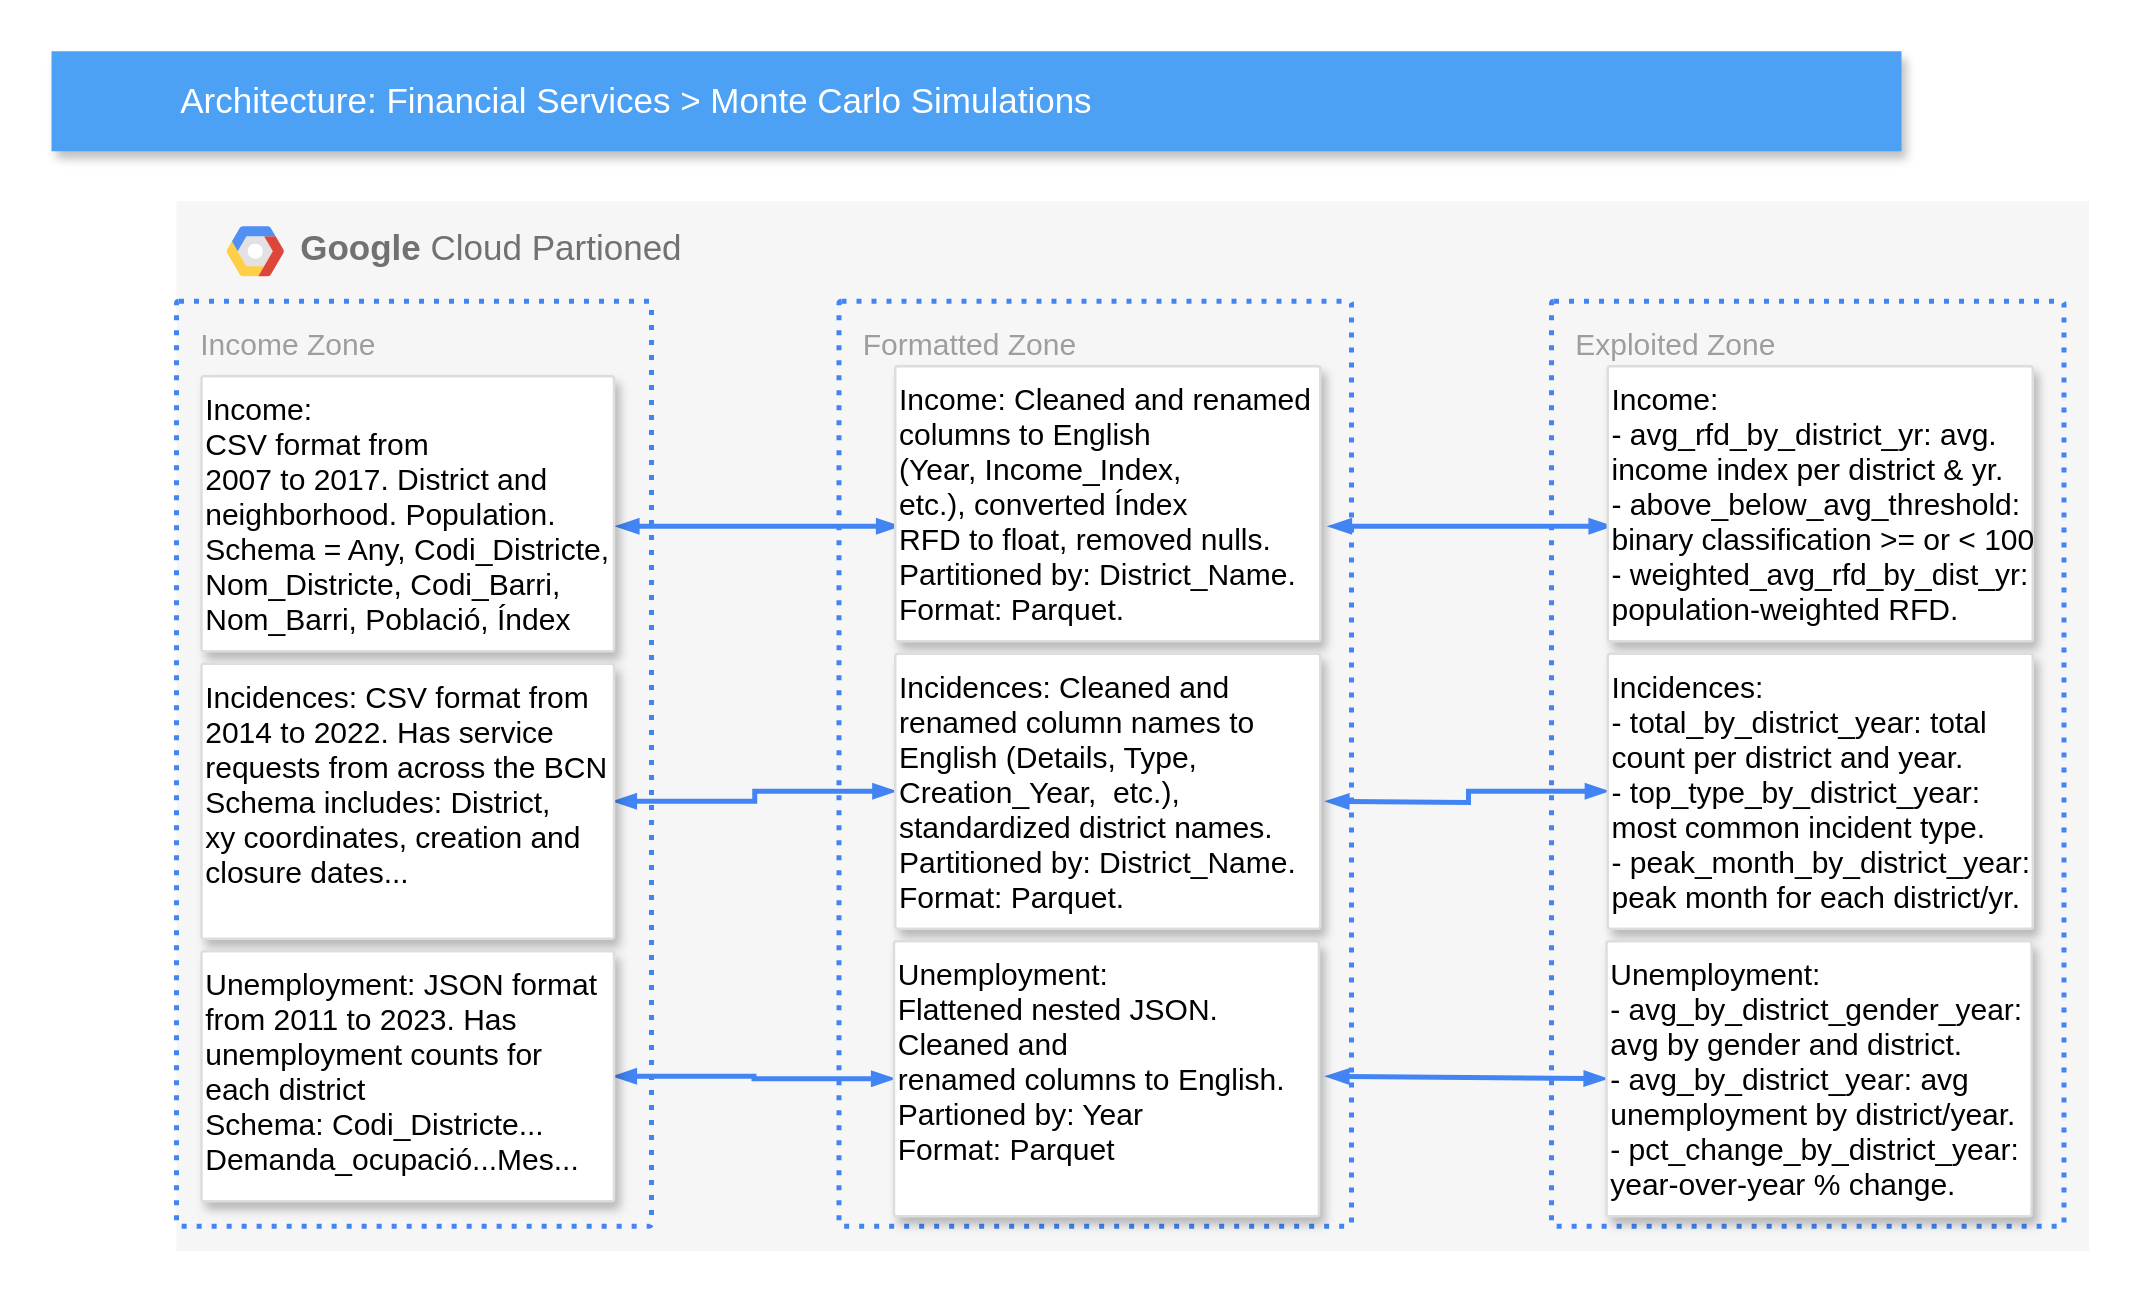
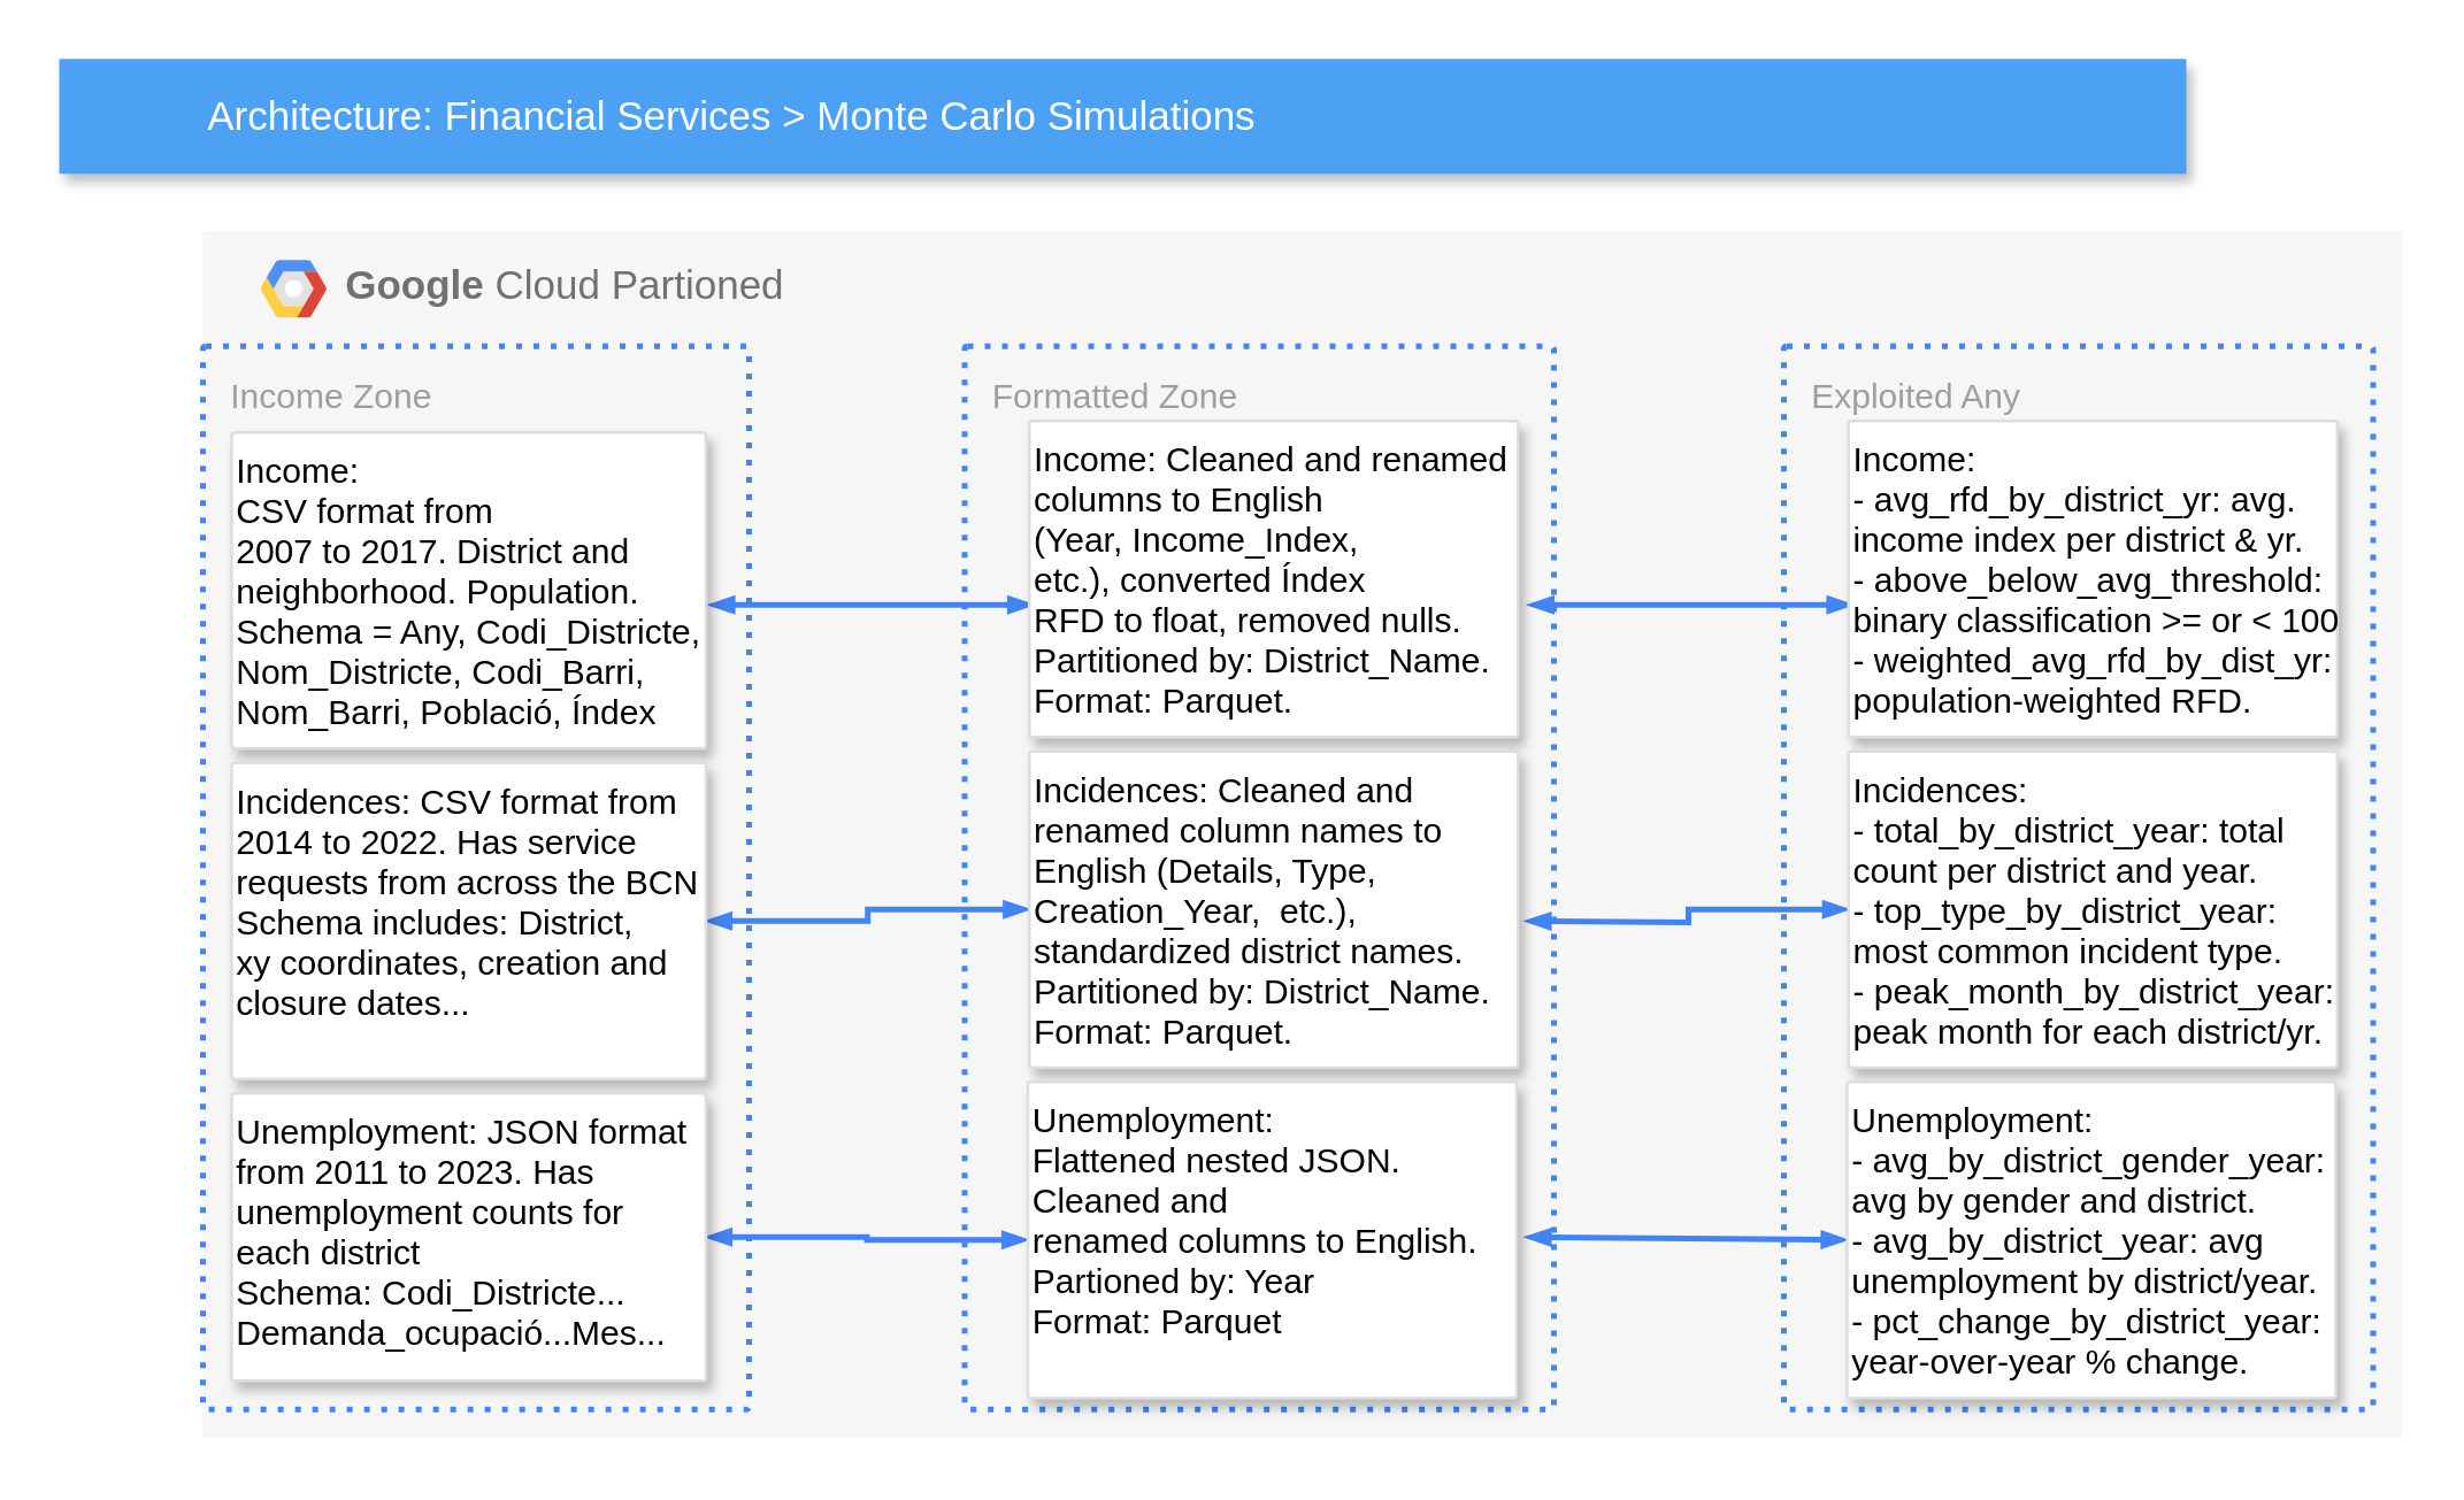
- <mxCell id="6" value="Exploited Zone" style="rounded=1;absoluteArcSize=1;arcSize=2;html=1;strokeColor=#4284F3;gradientColor=none;shadow=0;dashed=1;fontSize=12;fontColor=#9E9E9E;align=left;verticalAlign=top;spacing=10;spacingTop=-4;fillColor=none;dashPattern=1 2;strokeWidth=2;" vertex="1" parent="2"><mxGeometry x="550" y="40" width="205" height="370" as="geometry" /></mxCell>
+ <mxCell id="6" value="Exploited Any" style="rounded=1;absoluteArcSize=1;arcSize=2;html=1;strokeColor=#4284F3;gradientColor=none;shadow=0;dashed=1;fontSize=12;fontColor=#9E9E9E;align=left;verticalAlign=top;spacing=10;spacingTop=-4;fillColor=none;dashPattern=1 2;strokeWidth=2;" vertex="1" parent="2"><mxGeometry x="550" y="40" width="205" height="370" as="geometry" /></mxCell>
